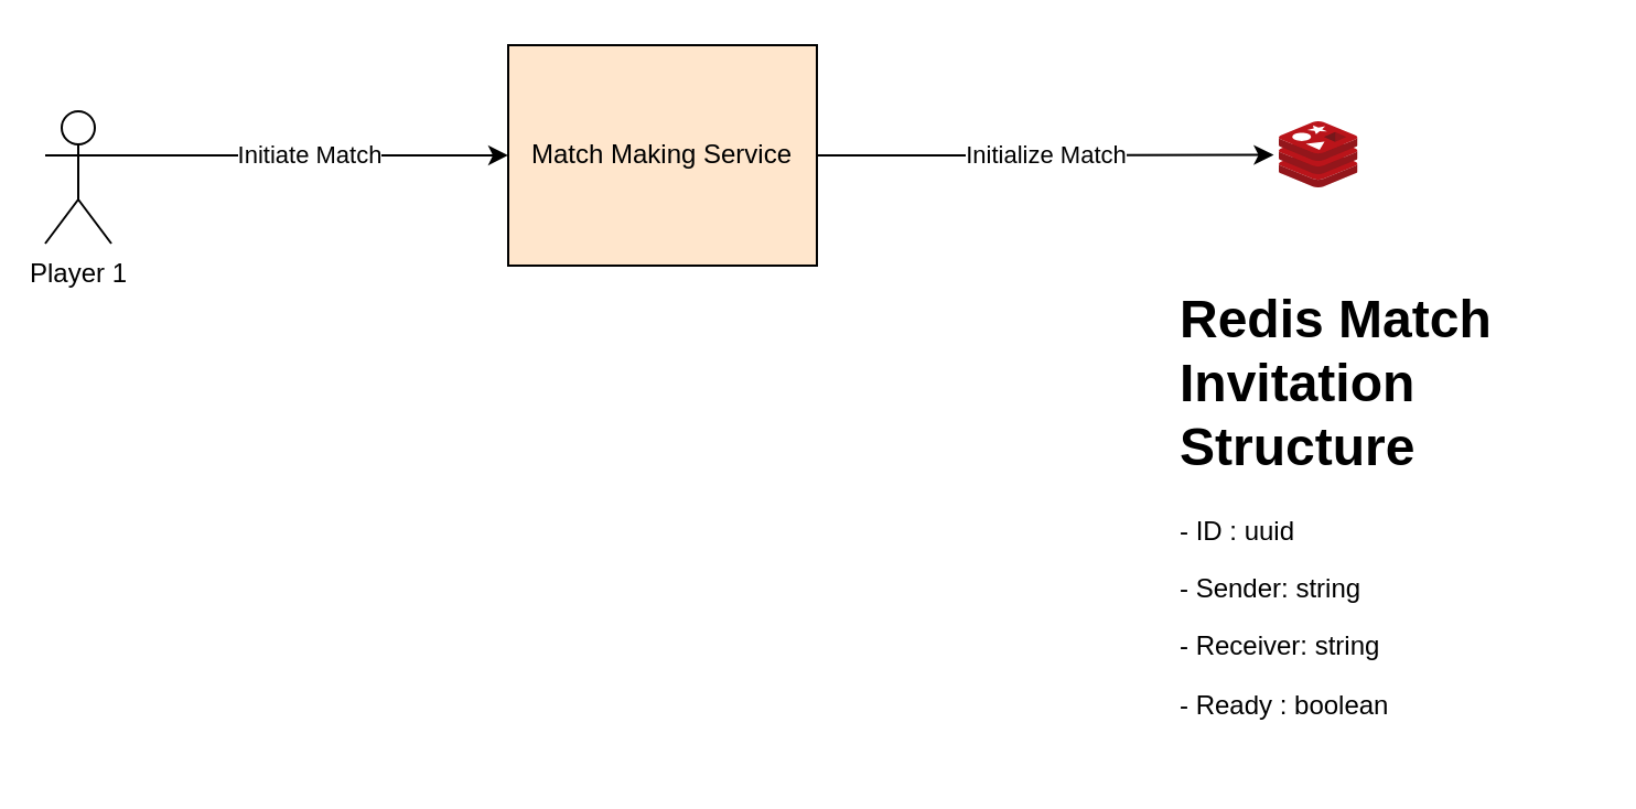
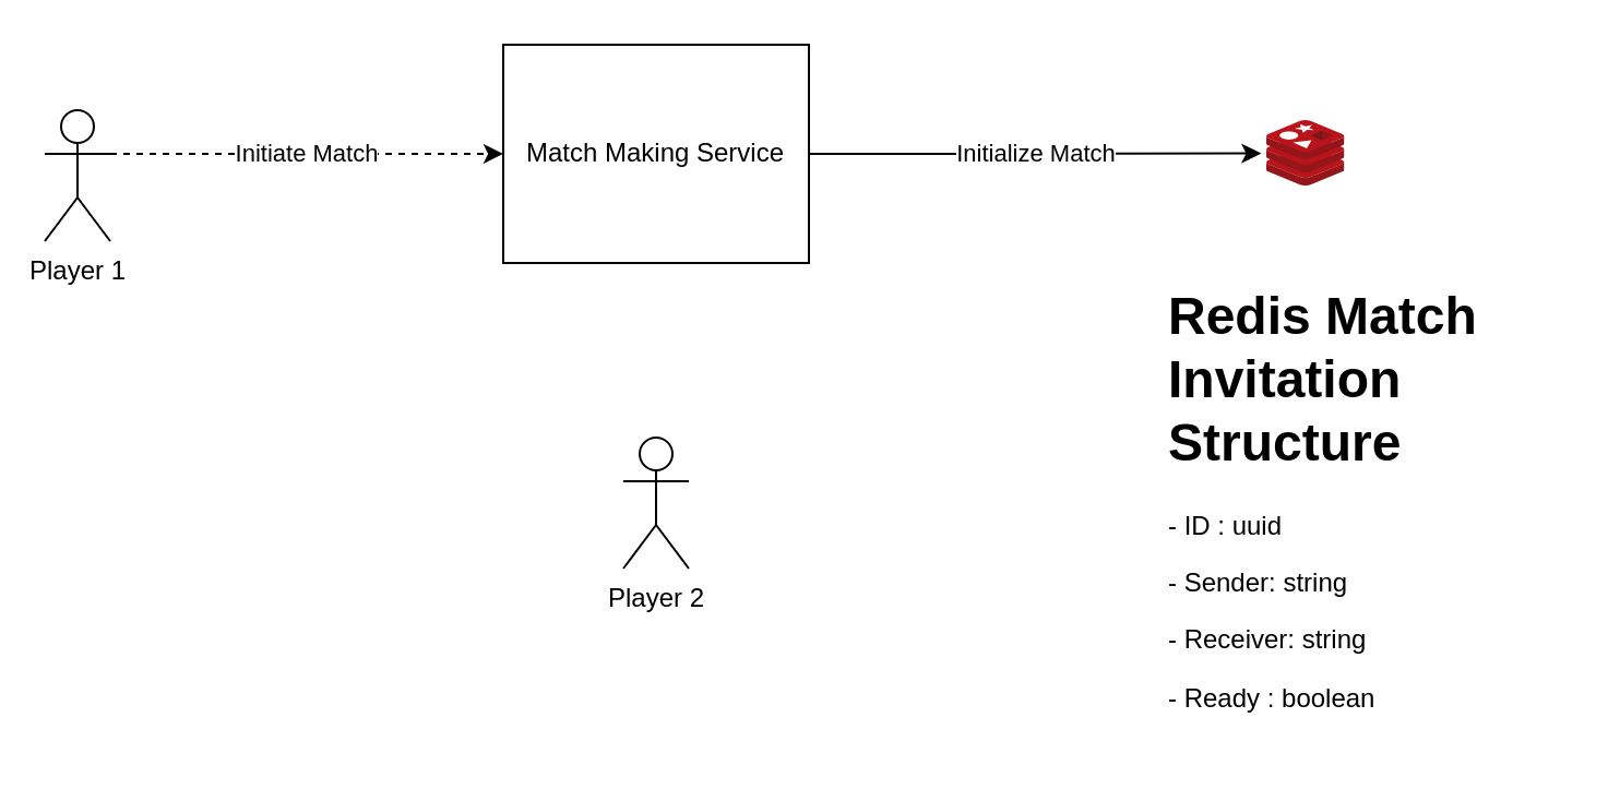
- <mxCell id="4" value="Initiate Match" style="edgeStyle=orthogonalEdgeStyle;rounded=0;orthogonalLoop=1;jettySize=auto;html=1;exitX=1;exitY=0.333;exitDx=0;exitDy=0;exitPerimeter=0;" edge="1" parent="1" source="5" target="3"><mxGeometry relative="1" as="geometry" /></mxCell>
+ <mxCell id="4" value="Initiate Match" style="edgeStyle=orthogonalEdgeStyle;rounded=0;orthogonalLoop=1;jettySize=auto;html=1;exitX=1;exitY=0.333;exitDx=0;exitDy=0;exitPerimeter=0;dashed=1;" edge="1" parent="1" source="5" target="3"><mxGeometry relative="1" as="geometry" /></mxCell>
- <mxCell id="3" value="Match Making Service" style="rounded=0;whiteSpace=wrap;html=1;fillColor=#ffe6cc;" vertex="1" parent="1"><mxGeometry x="230" y="20" width="140" height="100" as="geometry" /></mxCell>
+ <mxCell id="3" value="Match Making Service" style="rounded=0;whiteSpace=wrap;html=1;" vertex="1" parent="1"><mxGeometry x="230" y="20" width="140" height="100" as="geometry" /></mxCell>
+ <mxCell id="7" value="Player 2" style="shape=umlActor;verticalLabelPosition=bottom;verticalAlign=top;html=1;outlineConnect=0;" vertex="1" parent="1"><mxGeometry x="285" y="200" width="30" height="60" as="geometry" /></mxCell>
